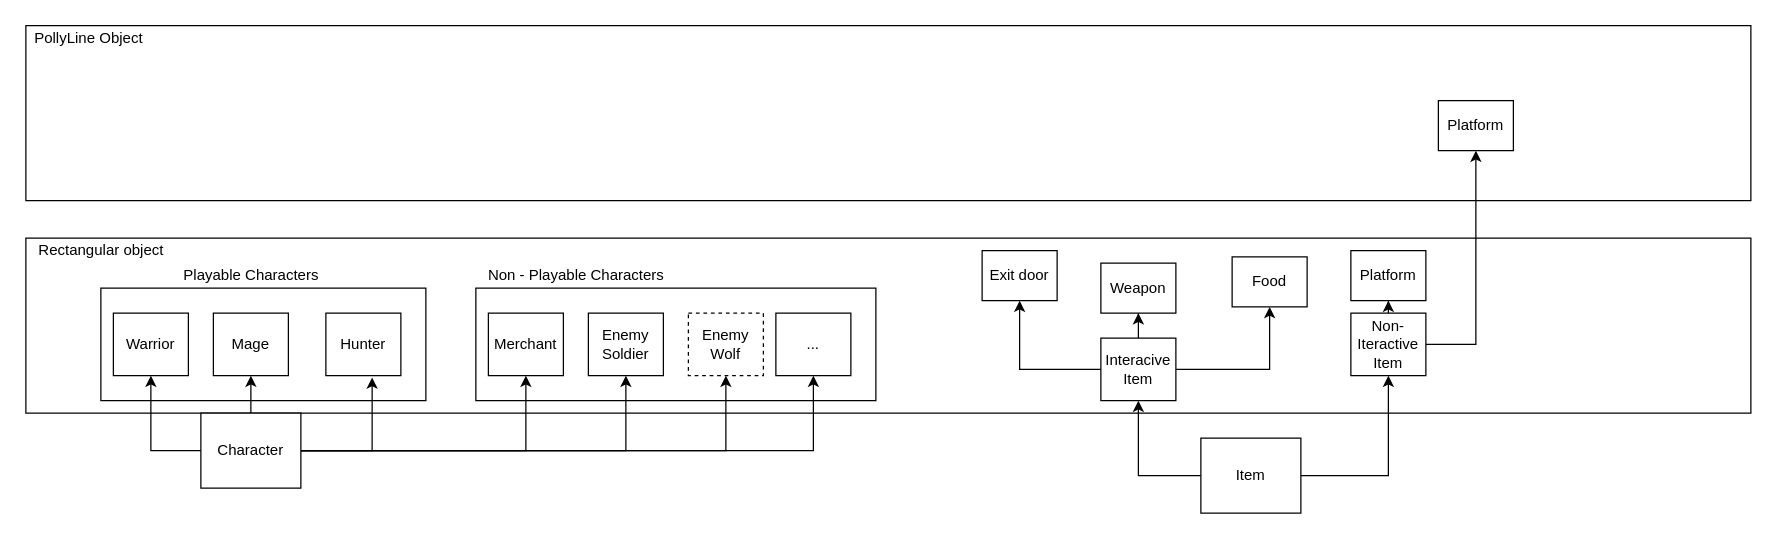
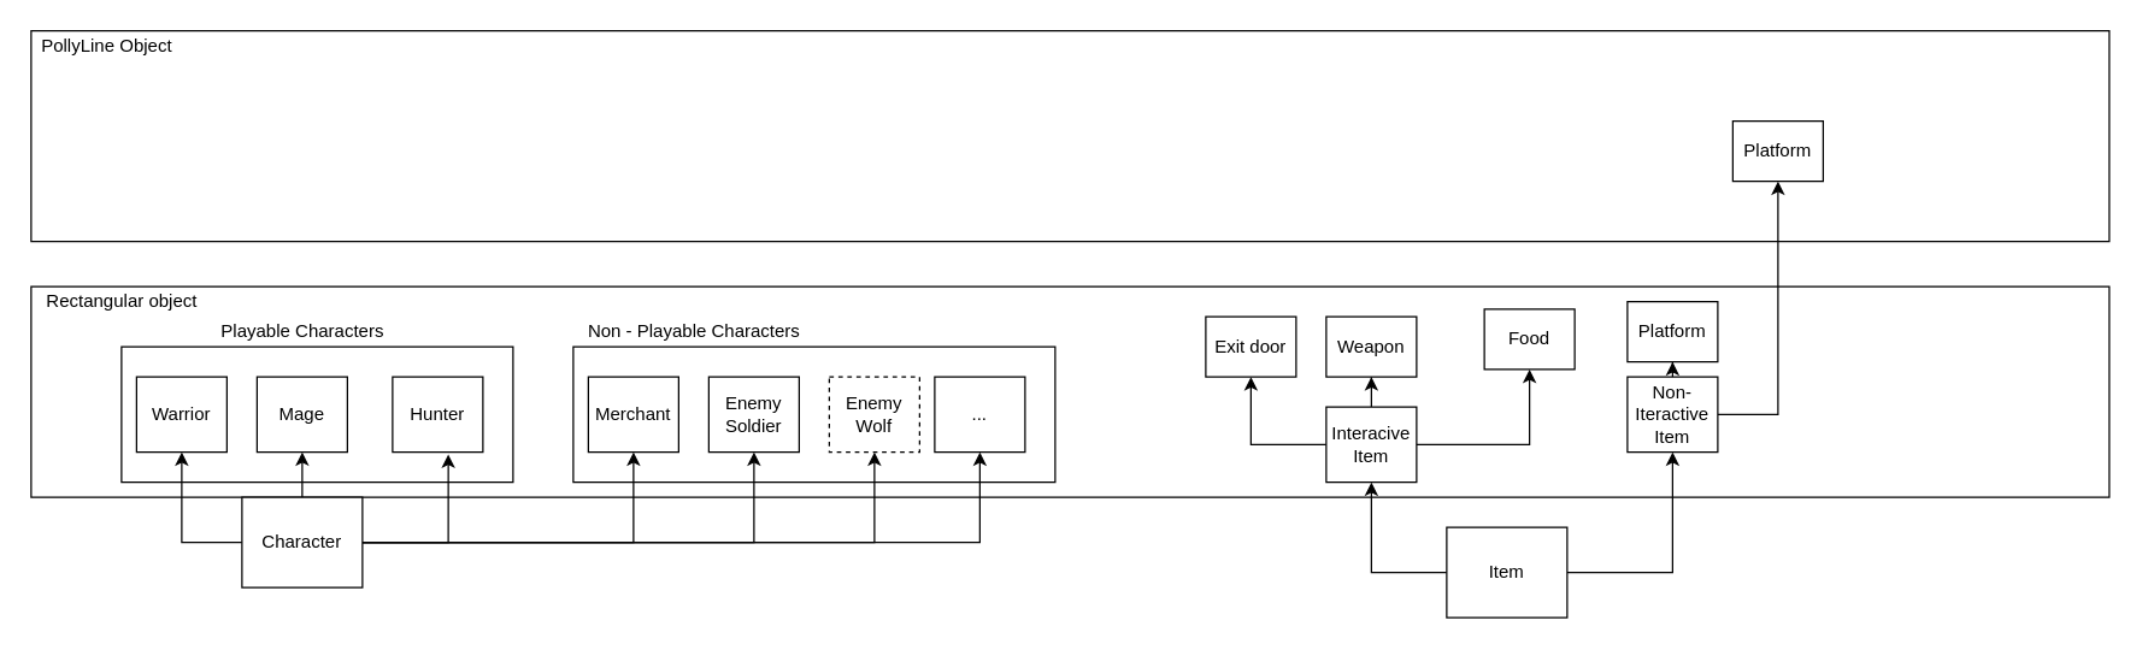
- <mxCell id="35" value="Exit door" style="rounded=0;whiteSpace=wrap;html=1;" vertex="1" parent="1"><mxGeometry x="785" y="200" width="60" height="40" as="geometry" /></mxCell>
+ <mxCell id="35" value="Exit door" style="rounded=0;whiteSpace=wrap;html=1;" vertex="1" parent="1"><mxGeometry x="800" y="210" width="60" height="40" as="geometry" /></mxCell>
